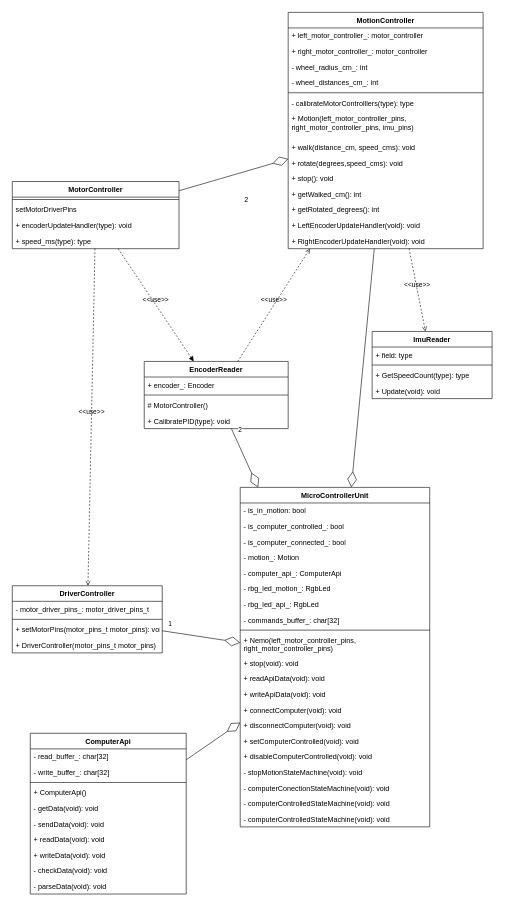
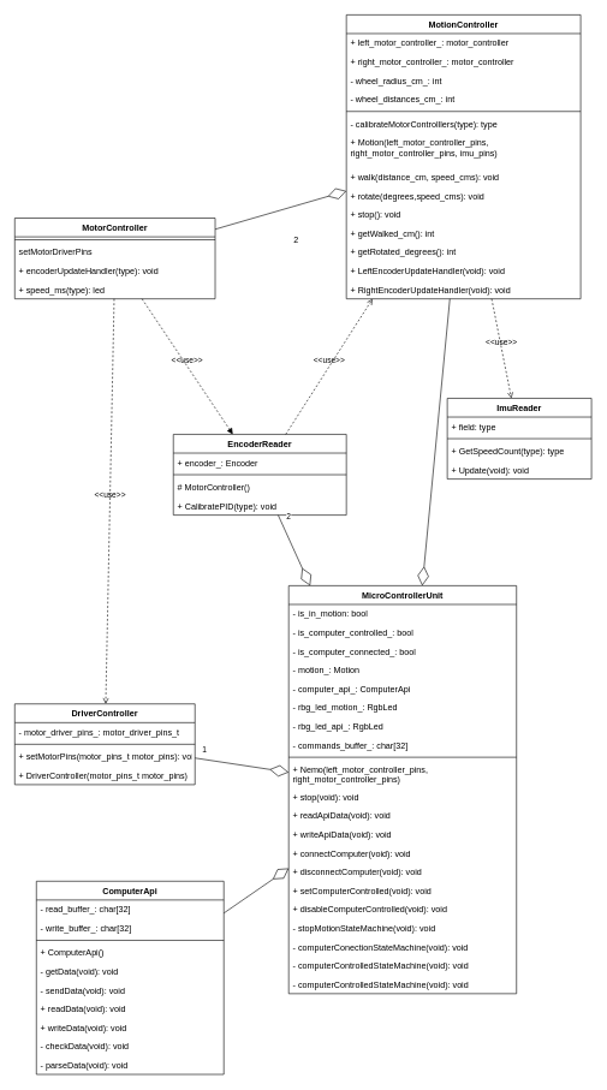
- <mxCell id="6" value="+ speed_ms(type): type" style="text;strokeColor=none;fillColor=none;align=left;verticalAlign=top;spacingLeft=4;spacingRight=4;overflow=hidden;rotatable=0;points=[[0,0.5],[1,0.5]];portConstraint=eastwest;" parent="2" vertex="1"><mxGeometry y="86" width="278" height="26" as="geometry" /></mxCell>
+ <mxCell id="6" value="+ speed_ms(type): led" style="text;strokeColor=none;fillColor=none;align=left;verticalAlign=top;spacingLeft=4;spacingRight=4;overflow=hidden;rotatable=0;points=[[0,0.5],[1,0.5]];portConstraint=eastwest;" parent="2" vertex="1"><mxGeometry y="86" width="278" height="26" as="geometry" /></mxCell>
